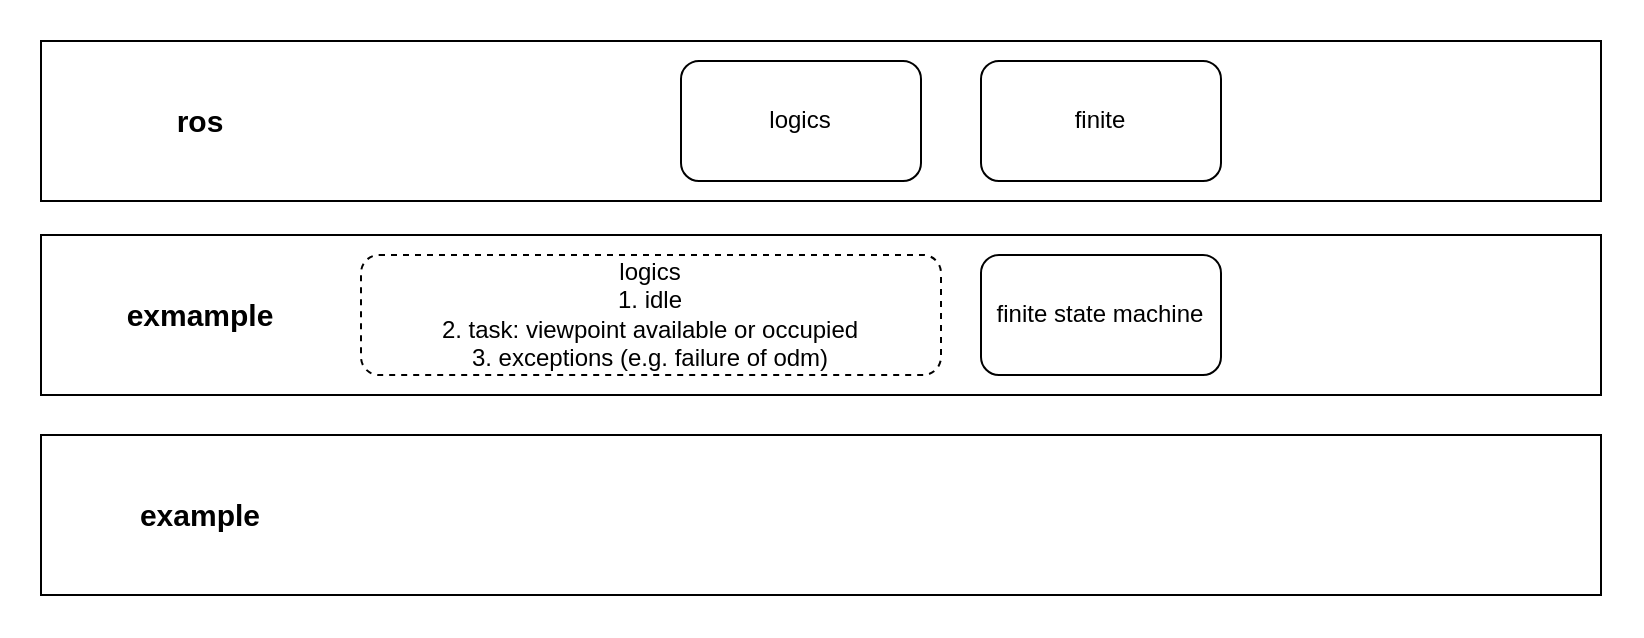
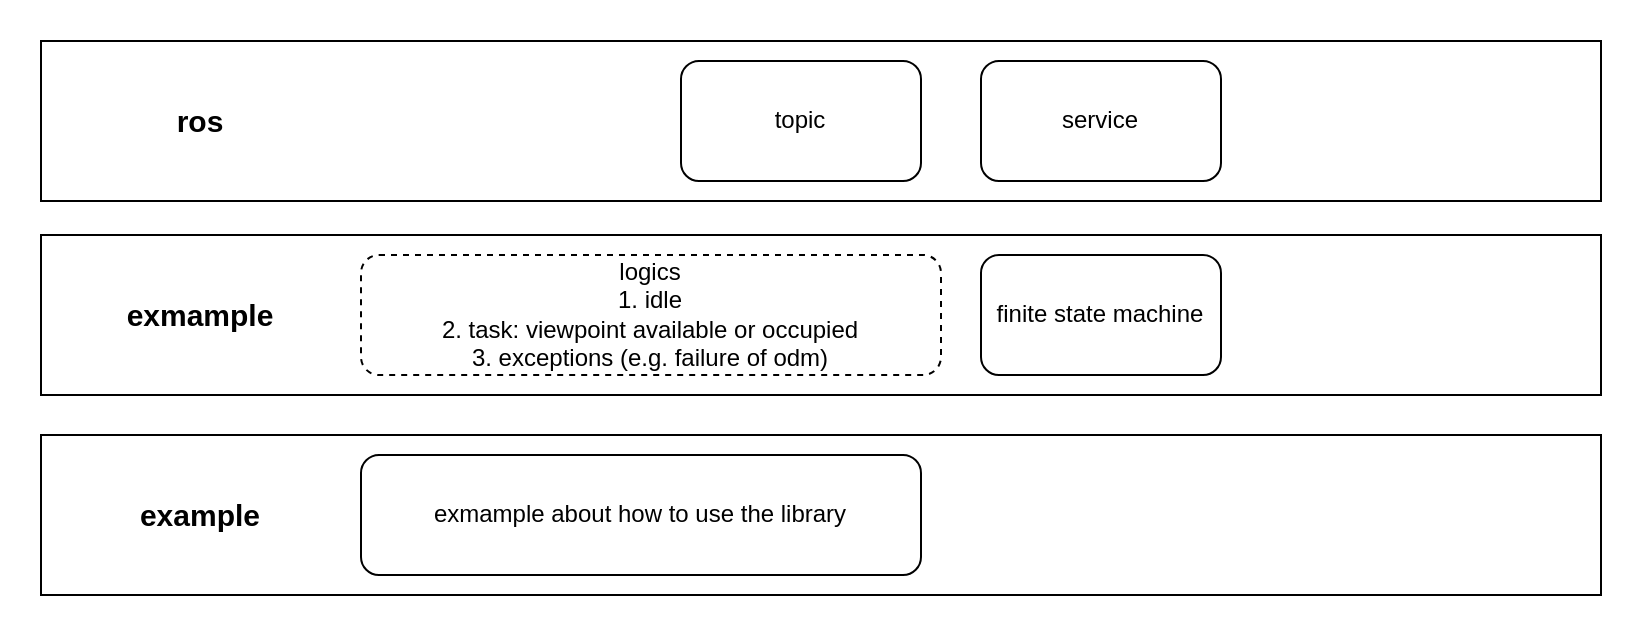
- <mxCell id="12" value="logics" style="rounded=1;whiteSpace=wrap;html=1;fontSize=12;" parent="1" vertex="1"><mxGeometry x="340" y="30" width="120" height="60" as="geometry" /></mxCell>
+ <mxCell id="12" value="topic" style="rounded=1;whiteSpace=wrap;html=1;fontSize=12;" parent="1" vertex="1"><mxGeometry x="340" y="30" width="120" height="60" as="geometry" /></mxCell>
- <mxCell id="7" value="&lt;span style=&quot;color: rgb(0, 0, 0);&quot;&gt;finite&lt;/span&gt;" style="rounded=1;whiteSpace=wrap;html=1;fontSize=12;" parent="1" vertex="1"><mxGeometry x="490" y="30" width="120" height="60" as="geometry" /></mxCell>
+ <mxCell id="7" value="&lt;span style=&quot;color: rgb(0, 0, 0);&quot;&gt;service&lt;/span&gt;" style="rounded=1;whiteSpace=wrap;html=1;fontSize=12;" parent="1" vertex="1"><mxGeometry x="490" y="30" width="120" height="60" as="geometry" /></mxCell>
+ <mxCell id="10" value="exmample about how to use the library" style="rounded=1;whiteSpace=wrap;html=1;fontSize=12;" parent="1" vertex="1"><mxGeometry x="180" y="227" width="280" height="60" as="geometry" /></mxCell>
